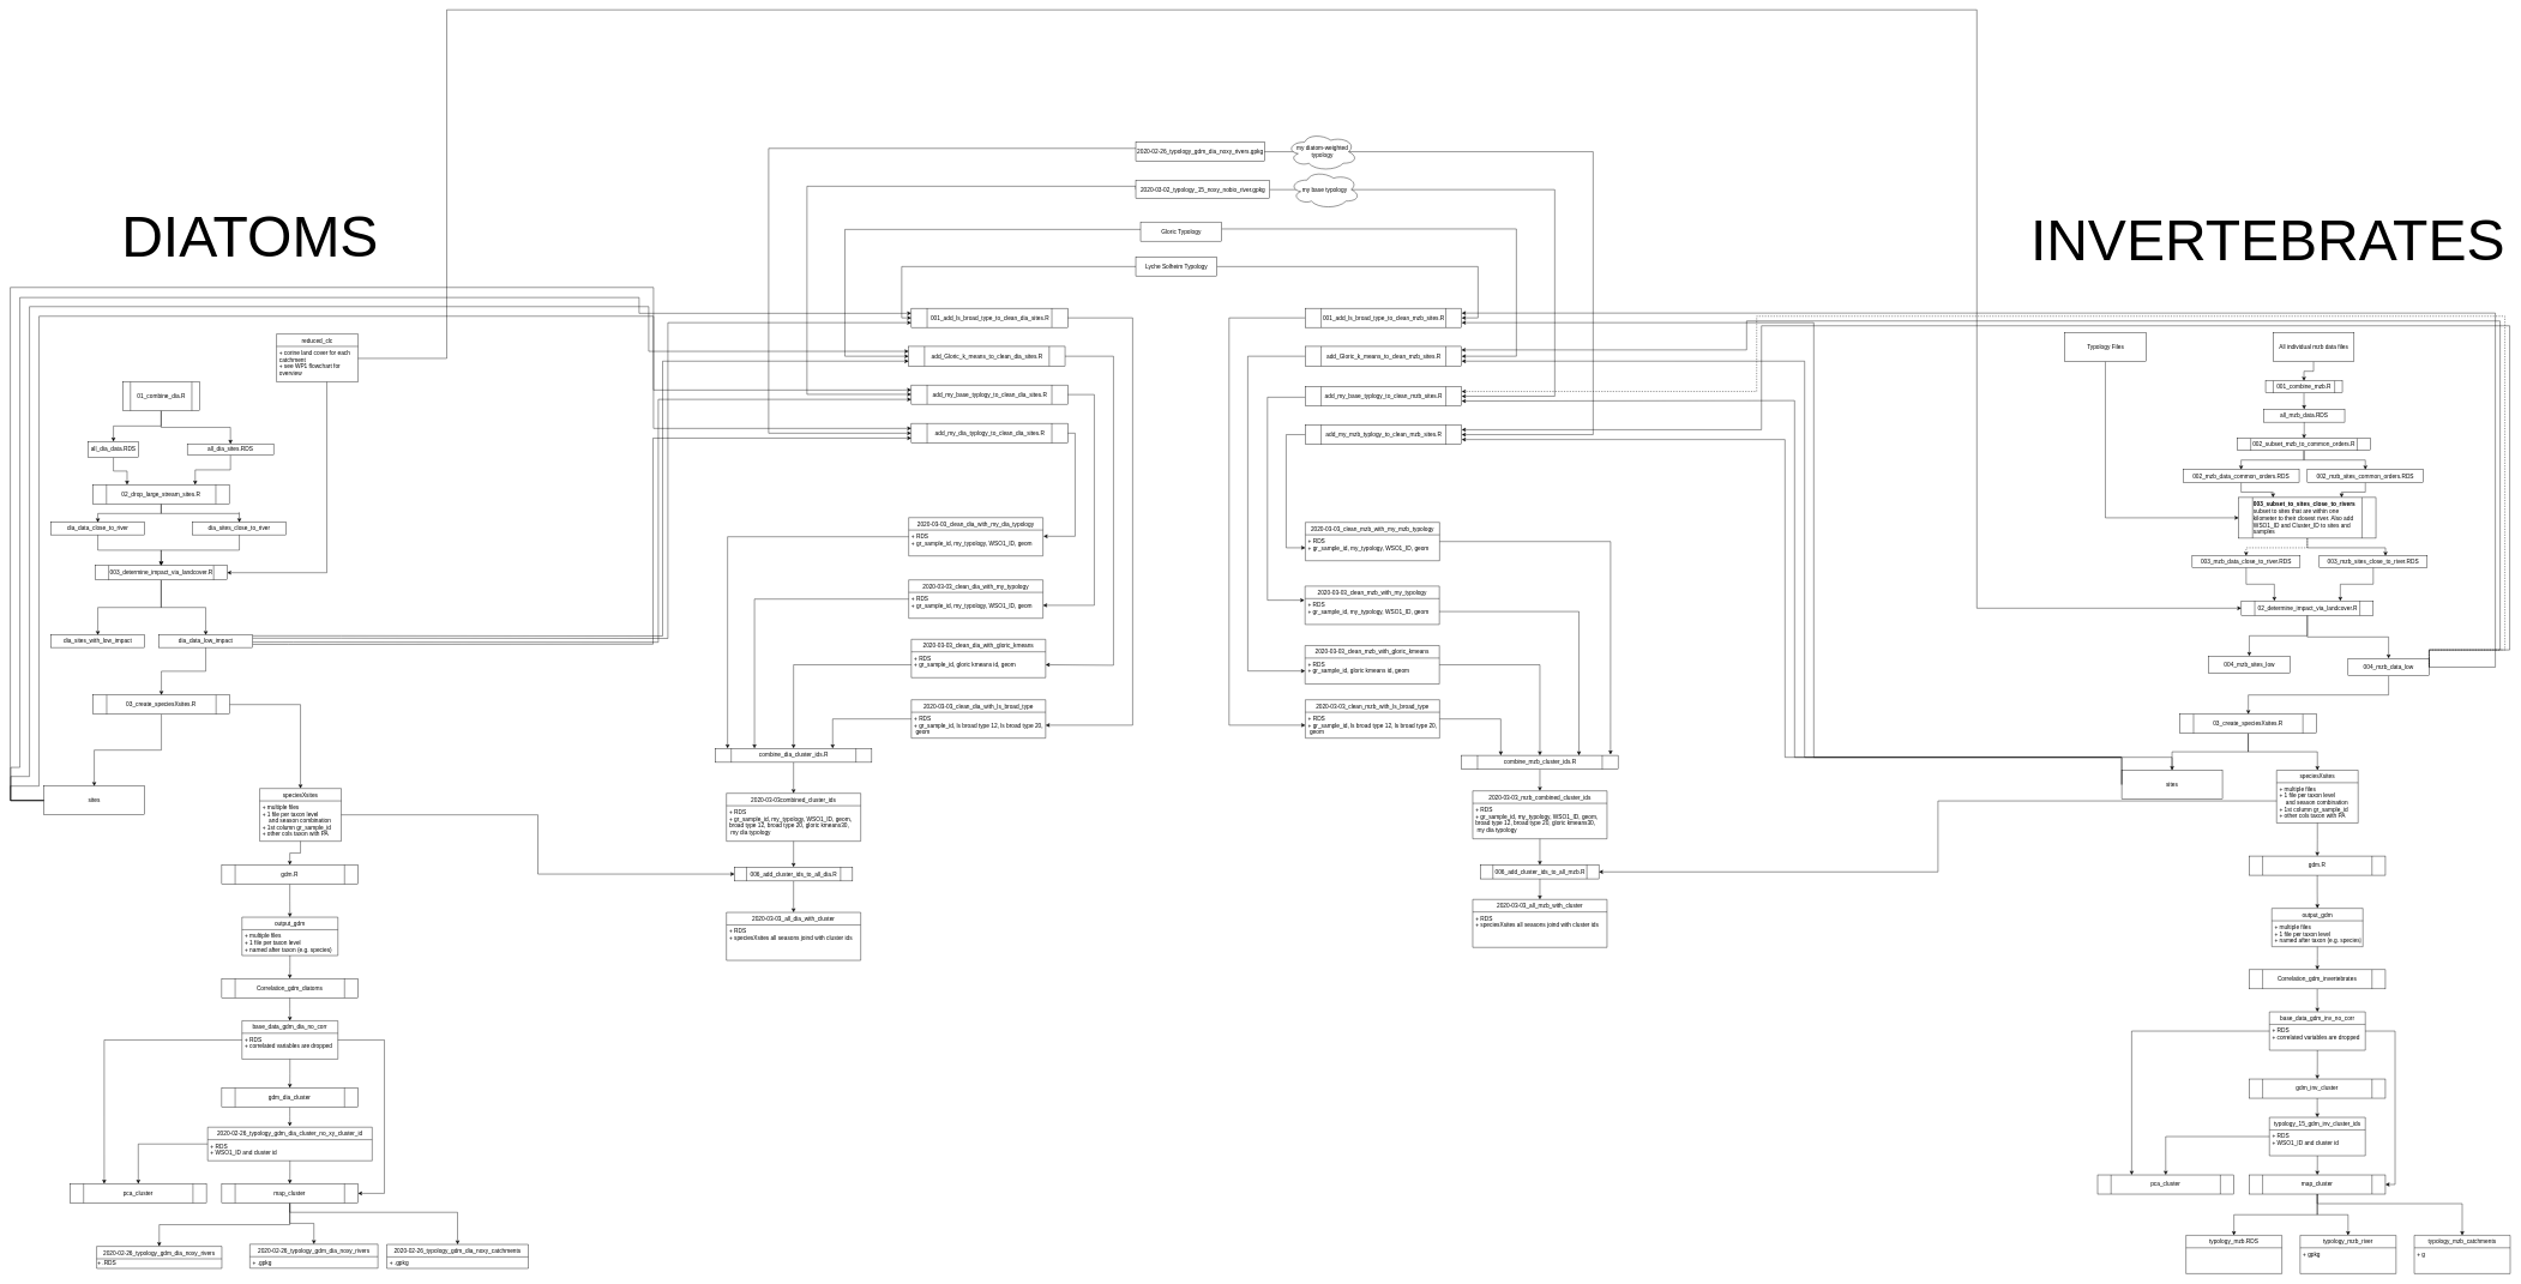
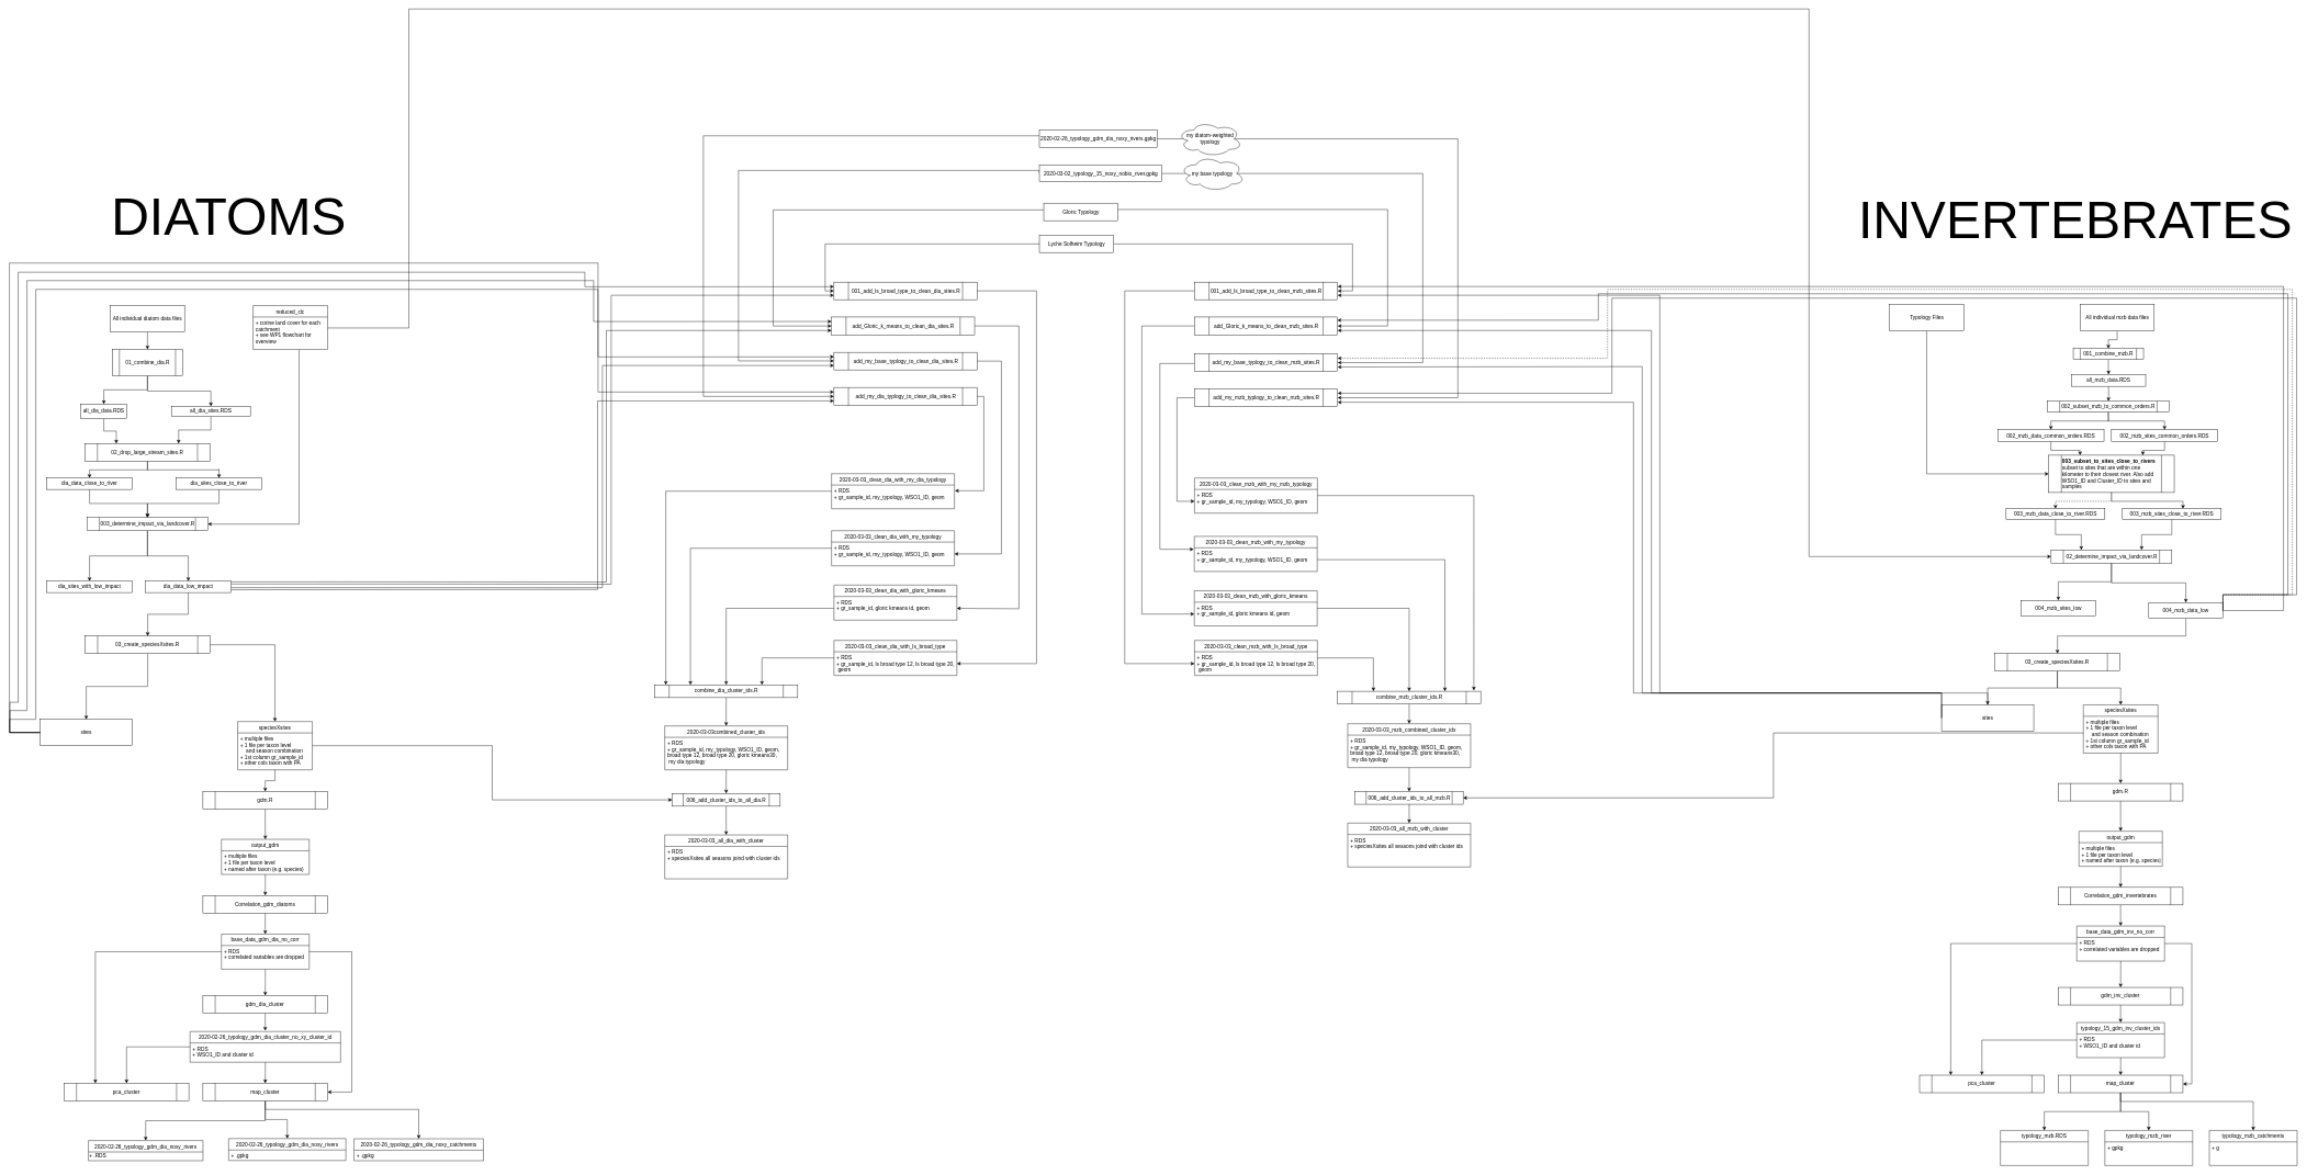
+ <mxCell id="11" value="All individual diatom data files" style="rounded=0;whiteSpace=wrap;html=1;" parent="1" vertex="1"><mxGeometry x="250" y="696" width="169" height="60" as="geometry" /></mxCell>
+ <mxCell id="10" style="edgeStyle=orthogonalEdgeStyle;rounded=0;orthogonalLoop=1;jettySize=auto;html=1;entryX=0.5;entryY=0;entryDx=0;entryDy=0;" parent="1" source="11" target="14" edge="1"><mxGeometry relative="1" as="geometry" /></mxCell>
